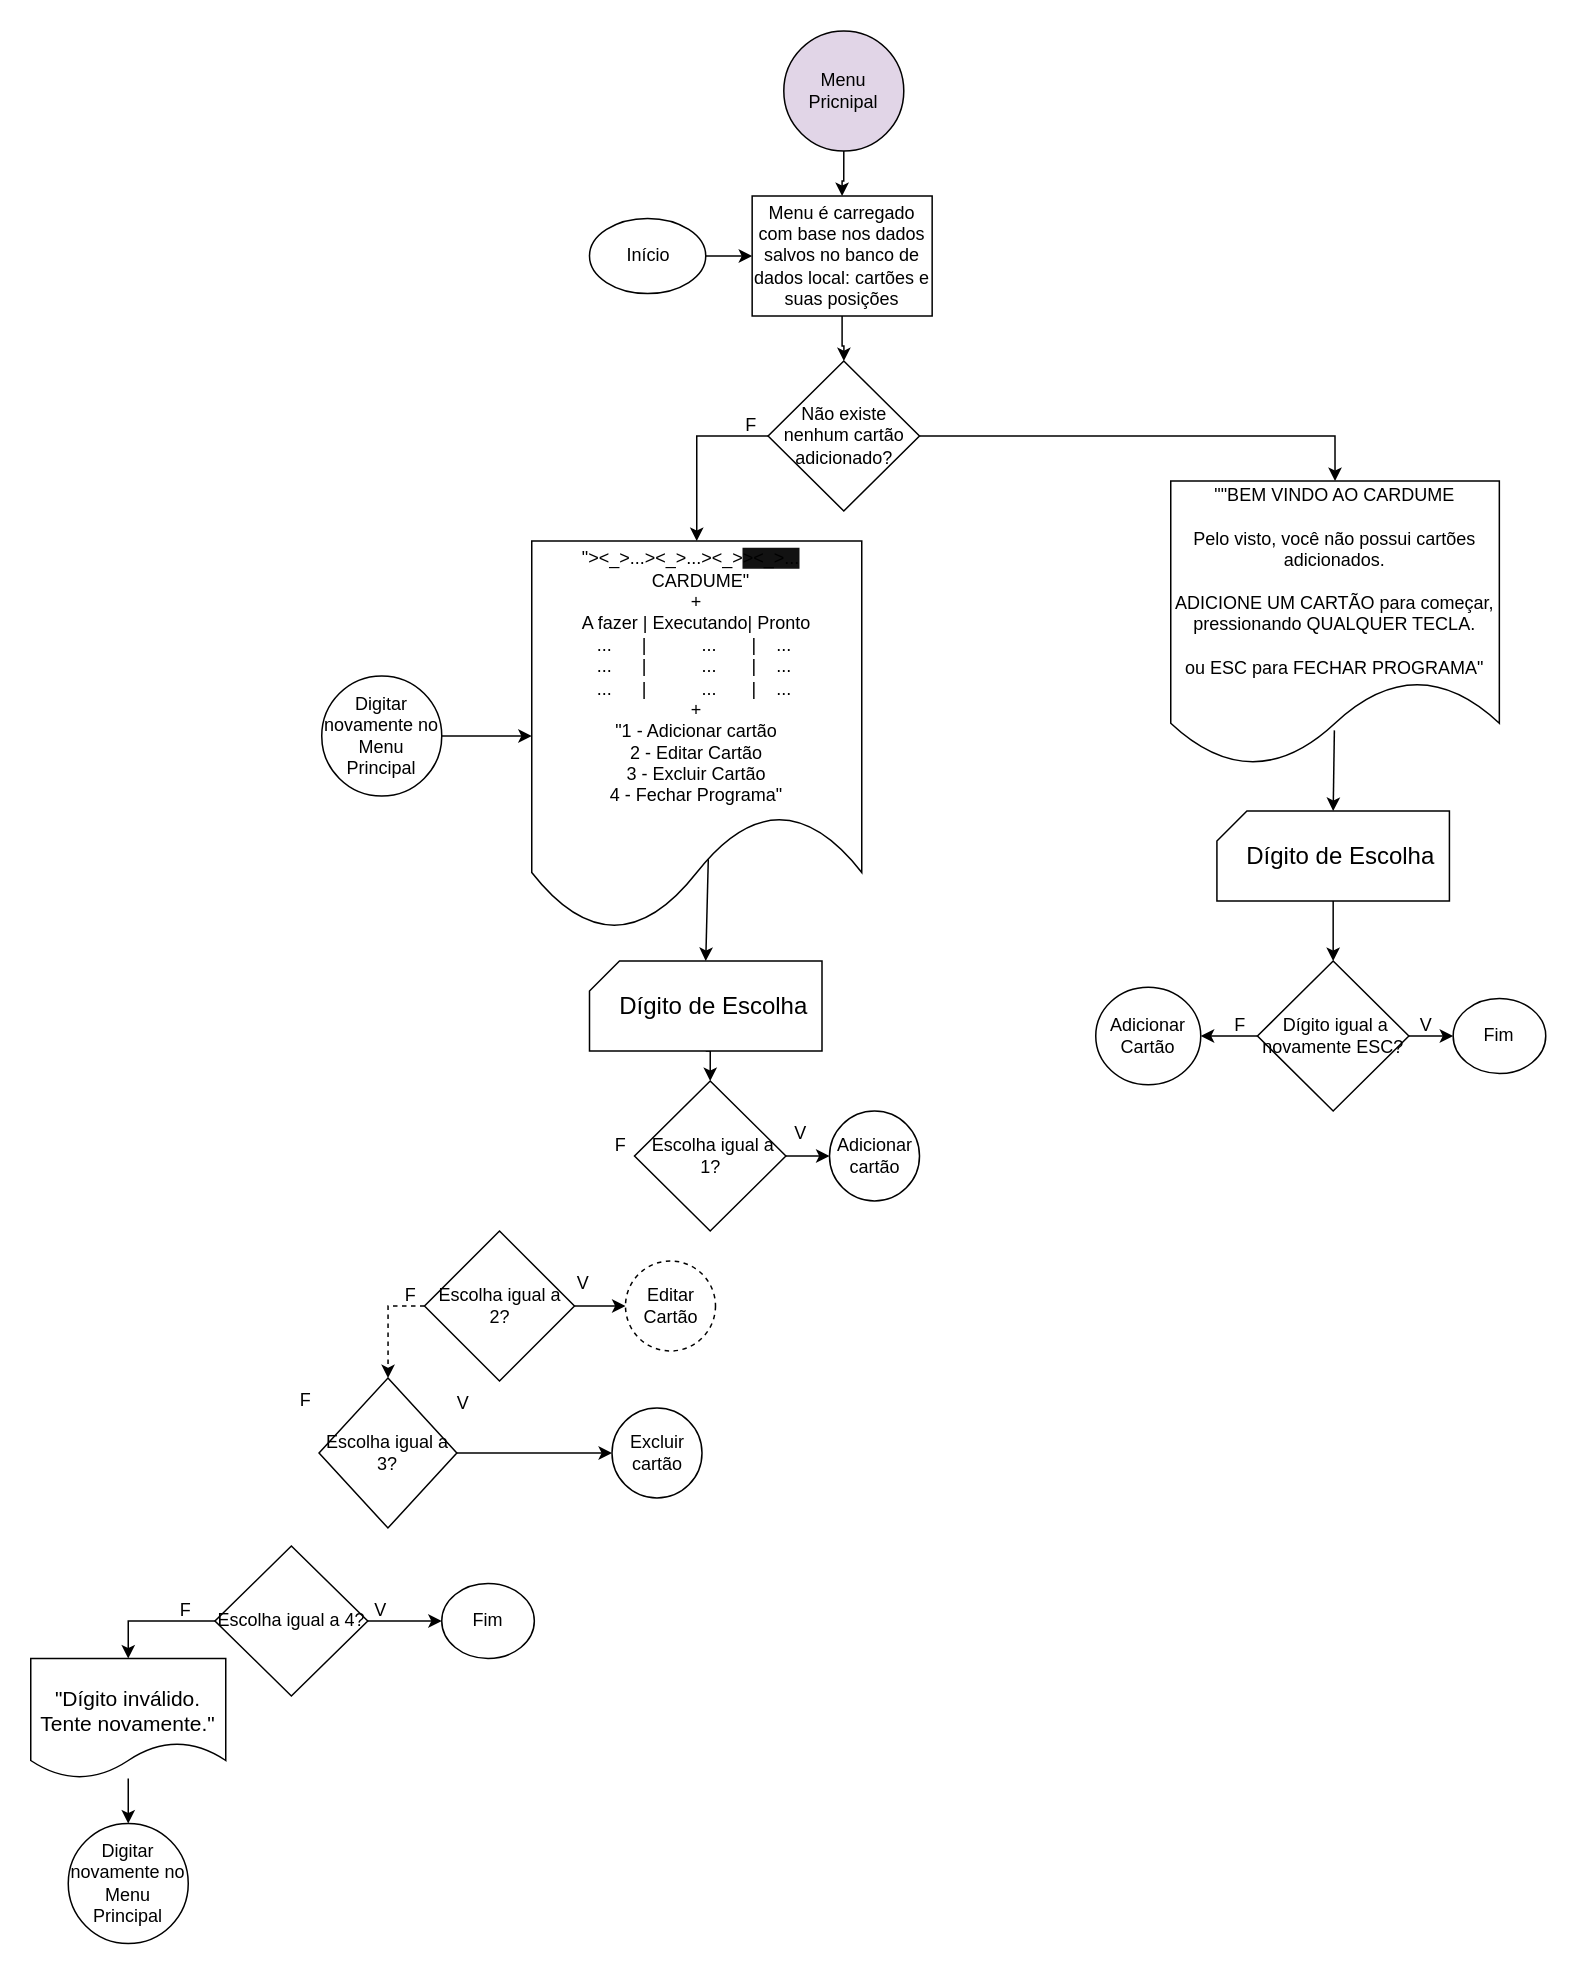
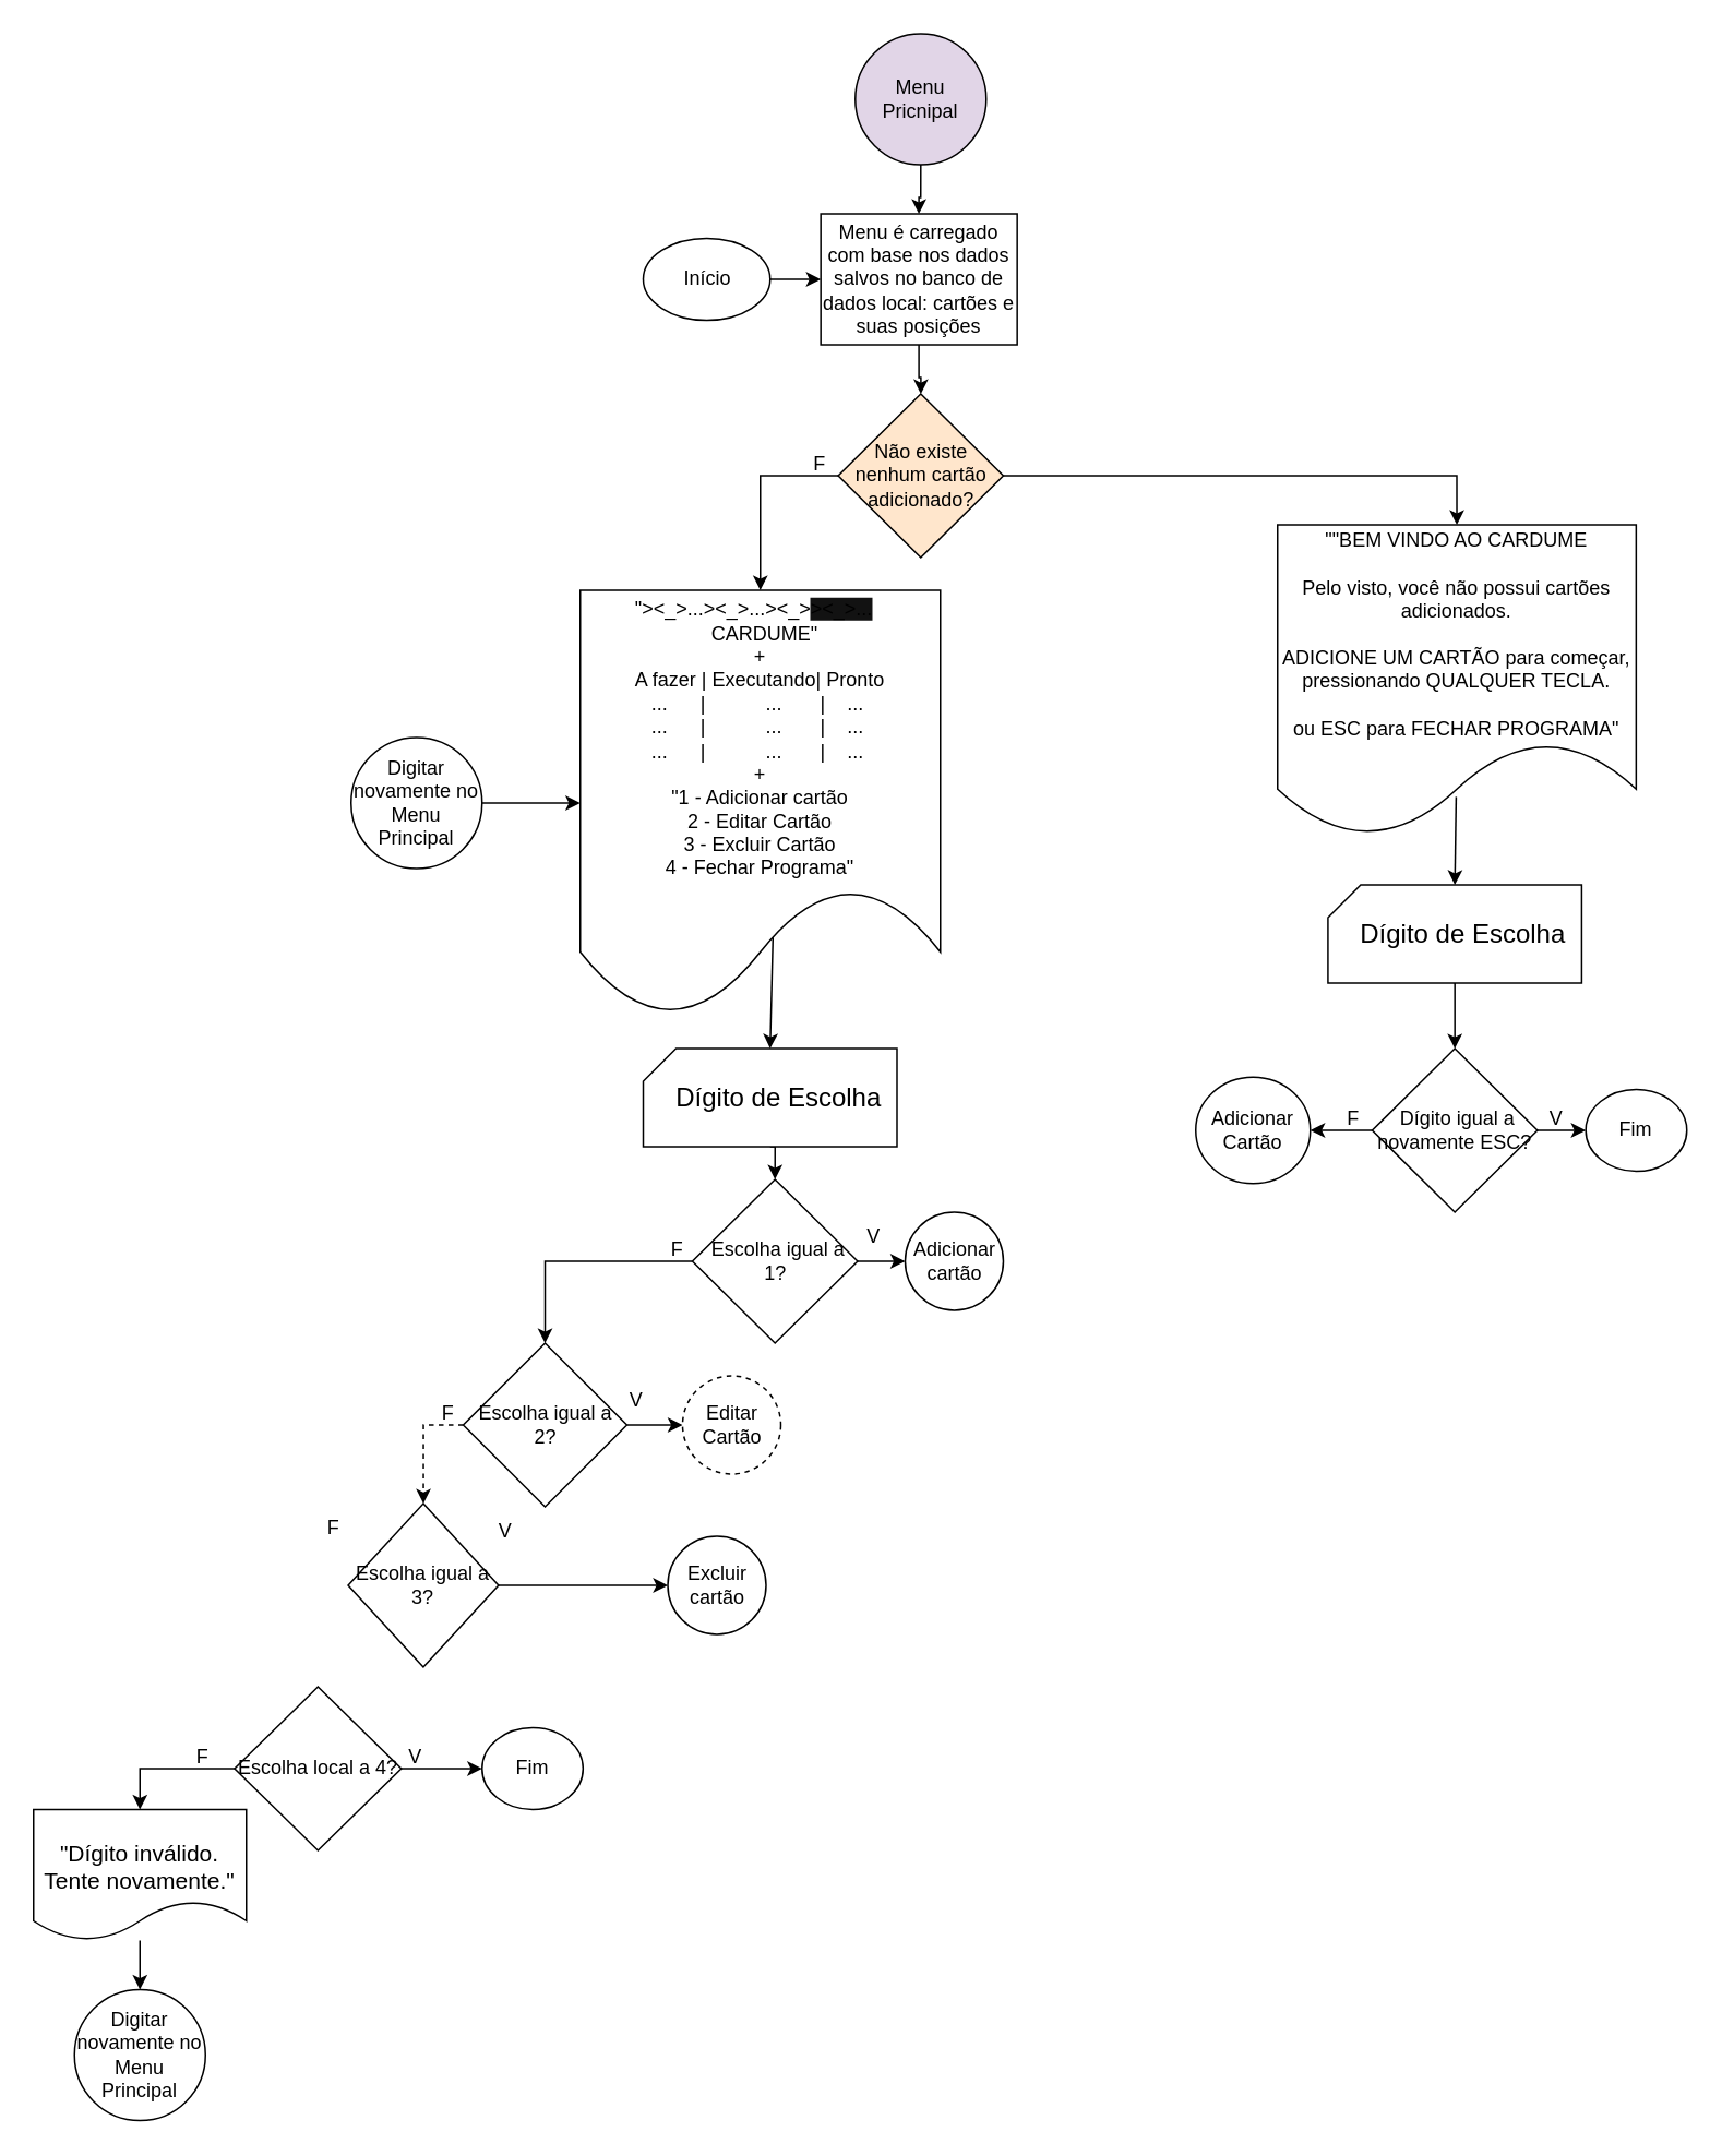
- <mxCell id="41" value="Não existe nenhum cartão adicionado?" style="rhombus;whiteSpace=wrap;html=1;" parent="1" vertex="1"><mxGeometry x="511.56" y="240" width="100.94" height="100" as="geometry" /></mxCell>
+ <mxCell id="41" value="Não existe nenhum cartão adicionado?" style="rhombus;whiteSpace=wrap;html=1;fillColor=#ffe6cc;" parent="1" vertex="1"><mxGeometry x="511.56" y="240" width="100.94" height="100" as="geometry" /></mxCell>
+ <mxCell id="5" style="edgeStyle=orthogonalEdgeStyle;rounded=0;orthogonalLoop=1;jettySize=auto;html=1;exitX=0;exitY=0.5;exitDx=0;exitDy=0;" parent="1" source="6" target="10" edge="1"><mxGeometry relative="1" as="geometry"><Array as="points"><mxPoint x="332.5" y="770" /></Array></mxGeometry></mxCell>
- <mxCell id="16" value="Escolha igual a 4?" style="rhombus;whiteSpace=wrap;html=1;" parent="1" vertex="1"><mxGeometry x="142.81" y="1030" width="101.87" height="100" as="geometry" /></mxCell>
+ <mxCell id="16" value="Escolha local a 4?" style="rhombus;whiteSpace=wrap;html=1;" parent="1" vertex="1"><mxGeometry x="142.81" y="1030" width="101.87" height="100" as="geometry" /></mxCell>
